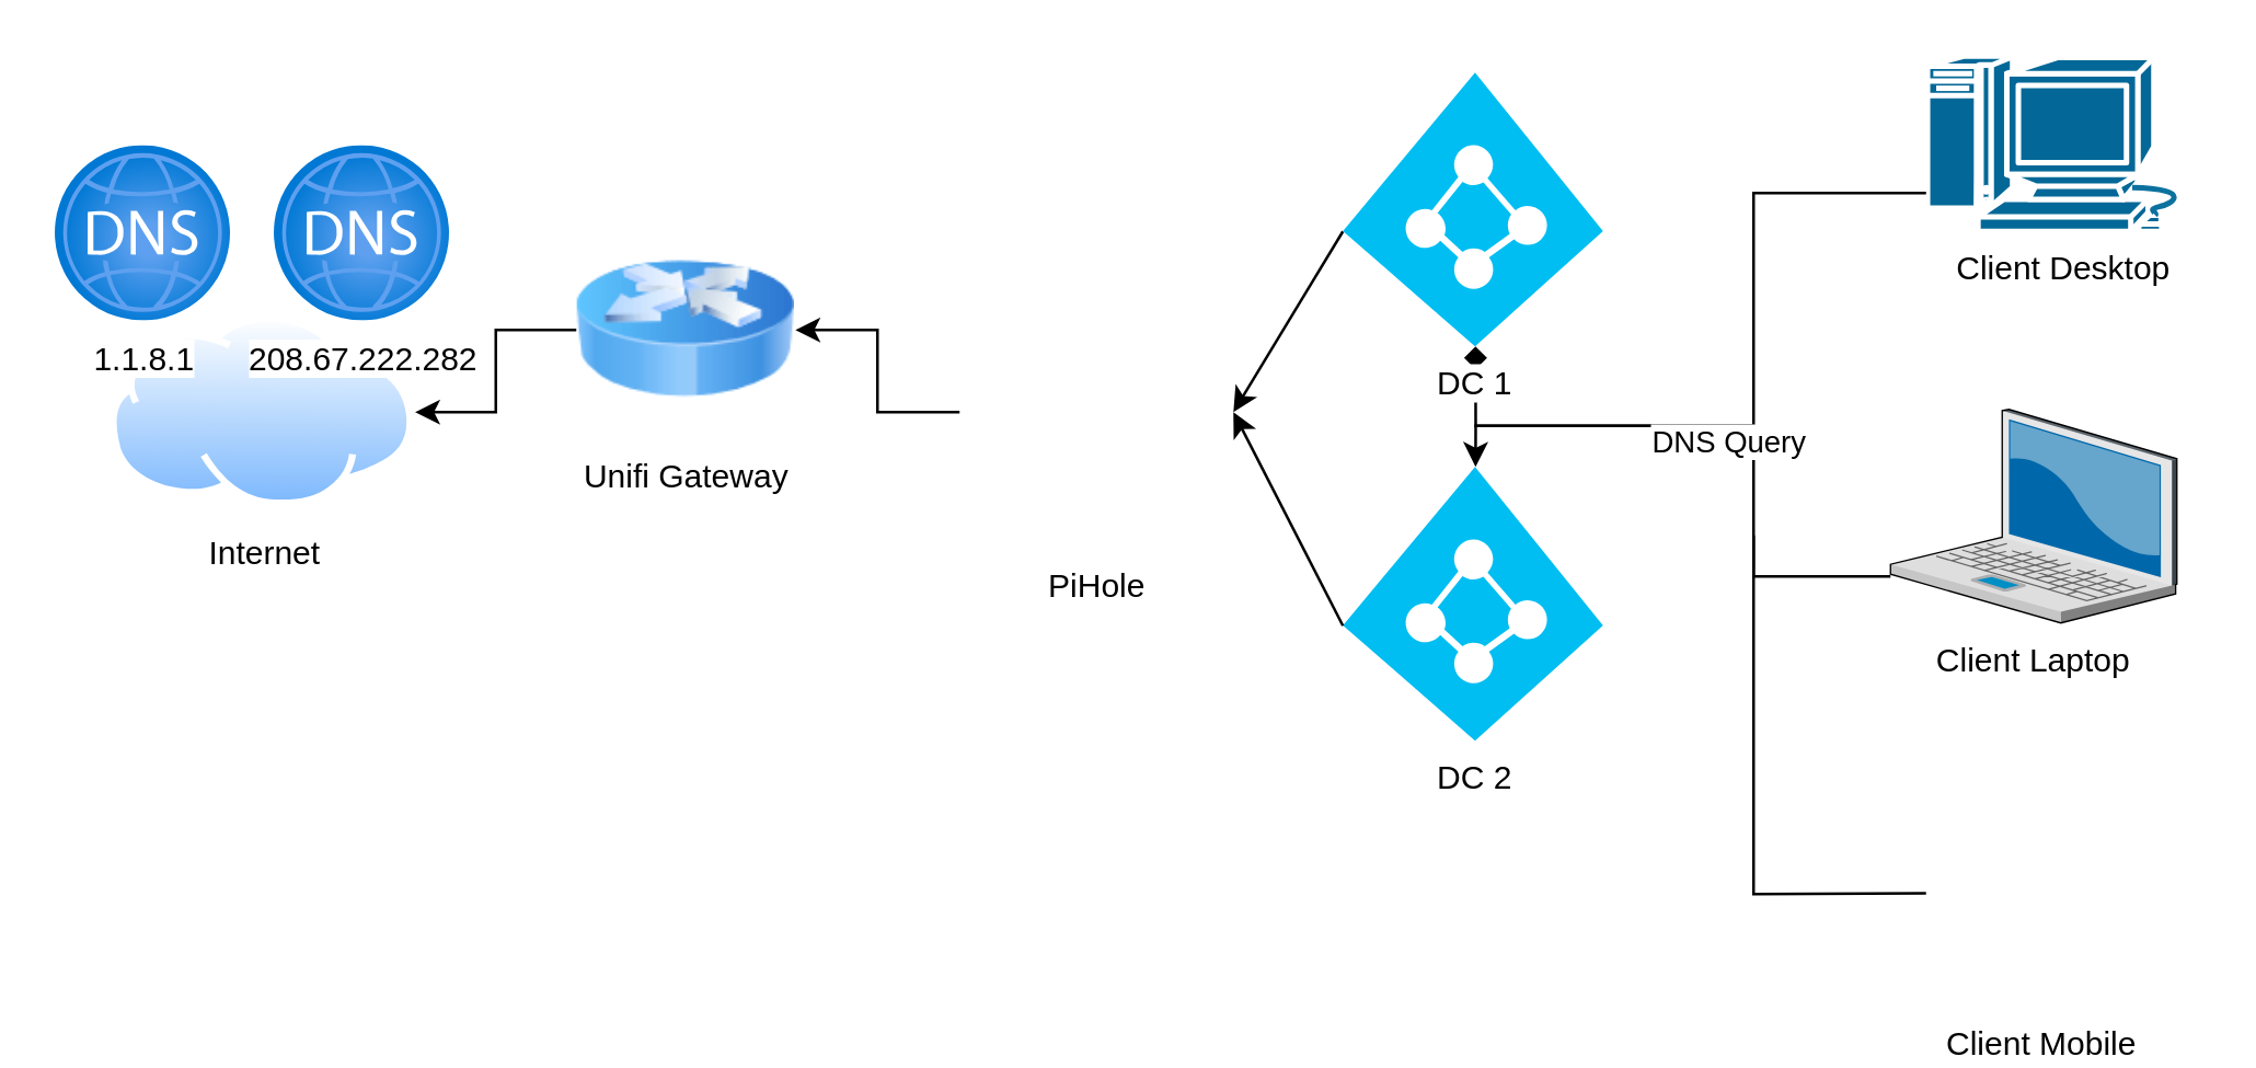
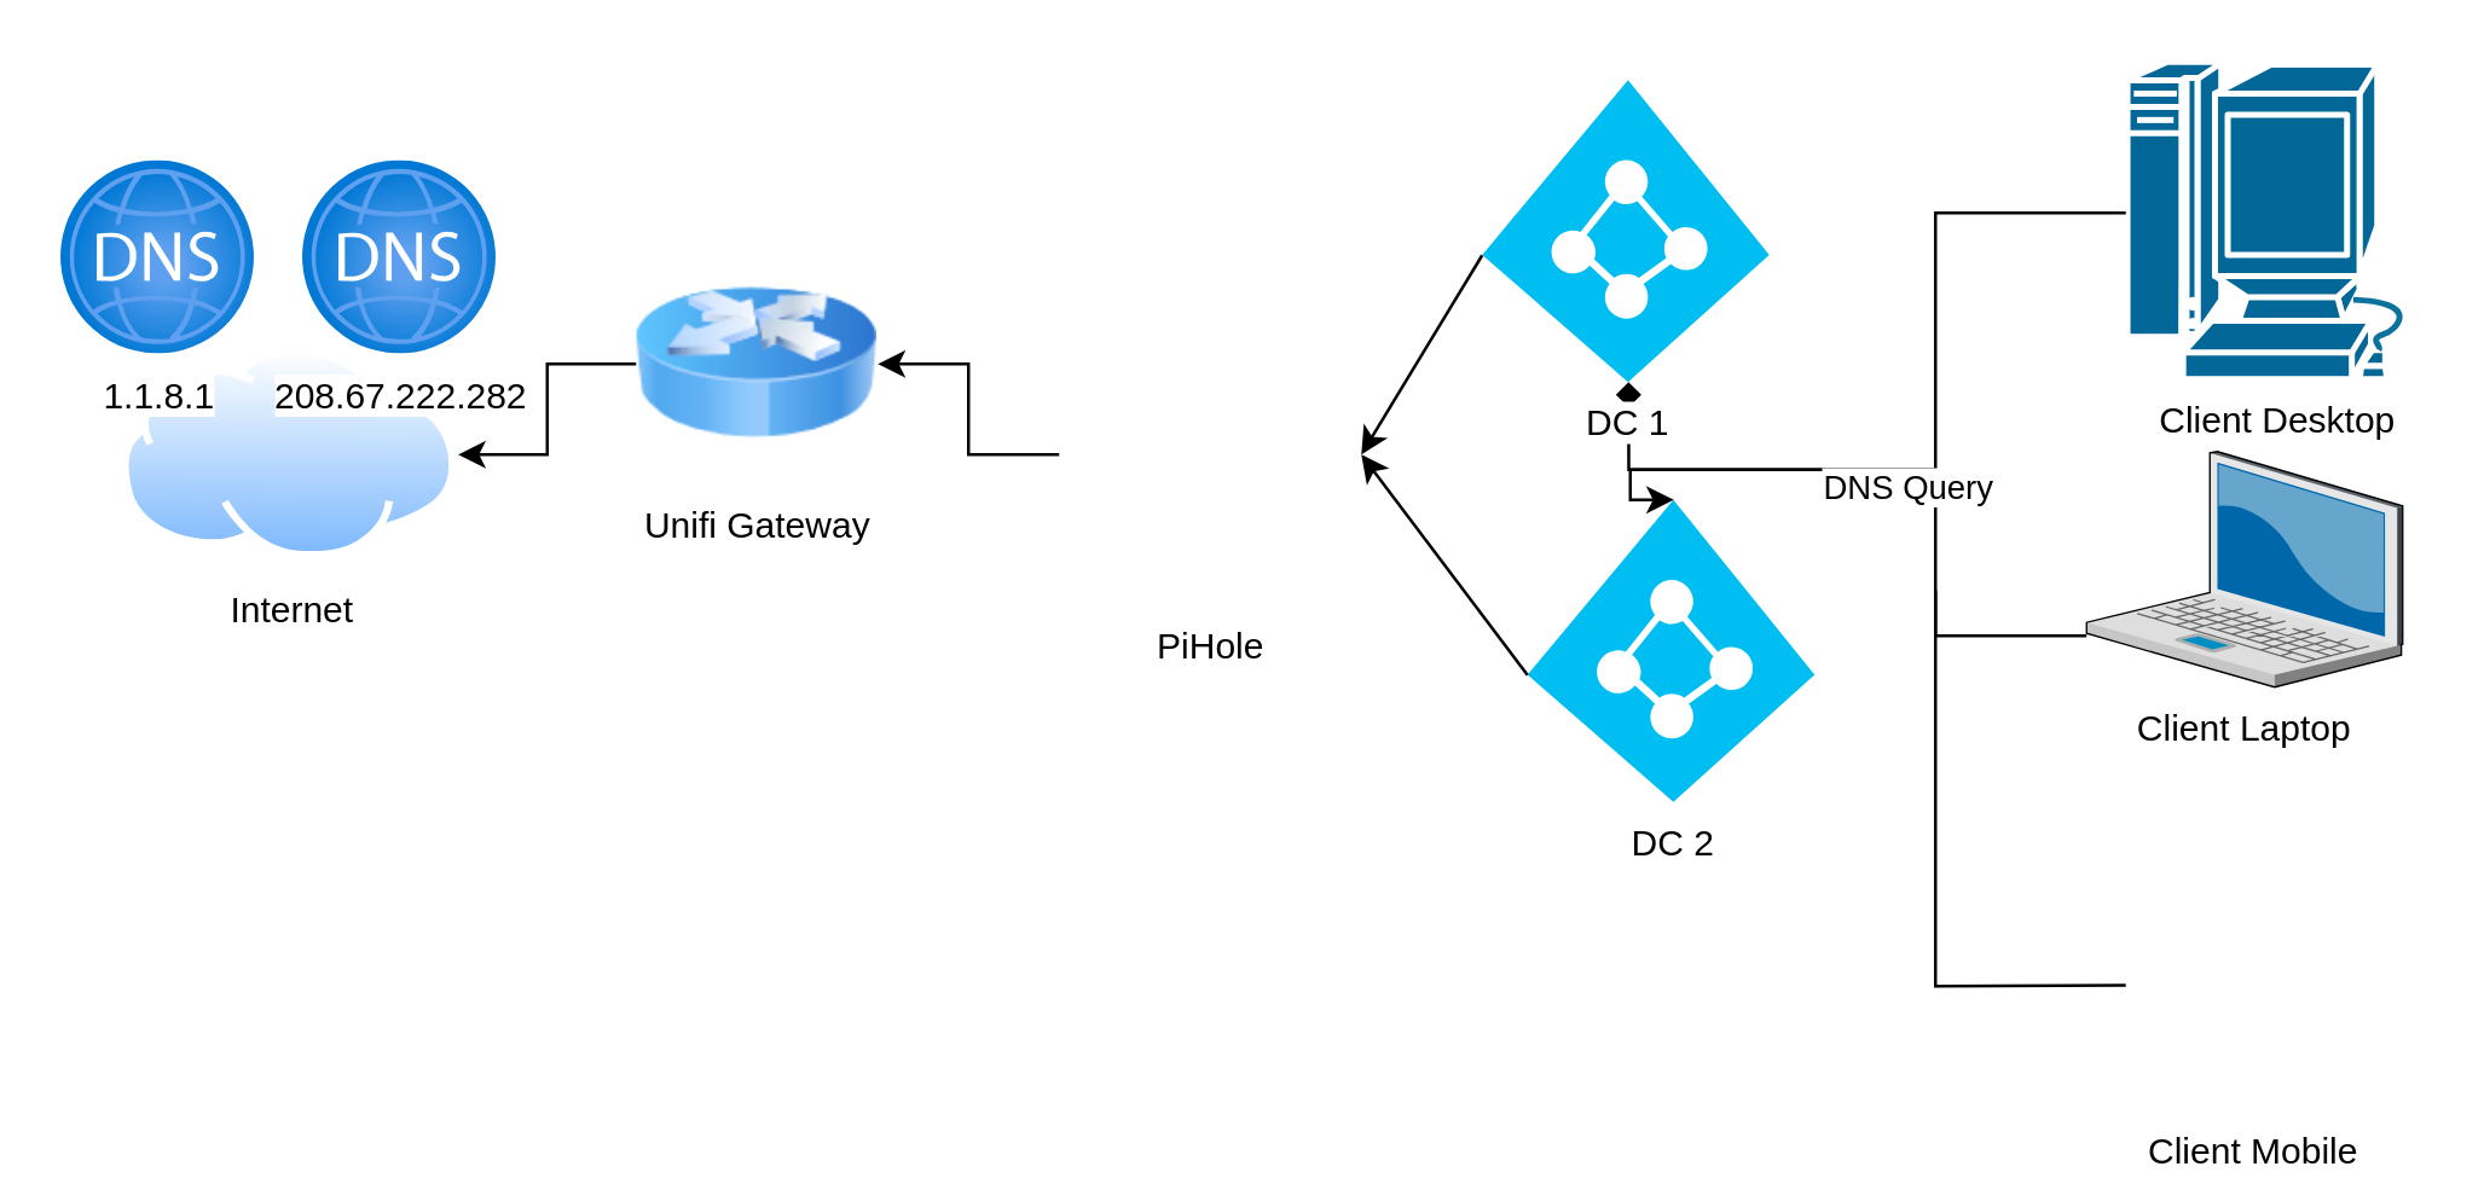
- <mxCell id="9" value="Client Desktop" style="shape=mxgraph.cisco.computers_and_peripherals.macintosh;html=1;pointerEvents=1;dashed=0;fillColor=#036897;strokeColor=#ffffff;strokeWidth=2;verticalLabelPosition=bottom;verticalAlign=top;align=center;outlineConnect=0;" vertex="1" parent="1"><mxGeometry x="703" y="20" width="99" height="64" as="geometry" /></mxCell>
+ <mxCell id="9" value="Client Desktop" style="shape=mxgraph.cisco.computers_and_peripherals.macintosh;html=1;pointerEvents=1;dashed=0;fillColor=#036897;strokeColor=#ffffff;strokeWidth=2;verticalLabelPosition=bottom;verticalAlign=top;align=center;outlineConnect=0;" vertex="1" parent="1"><mxGeometry x="703" y="20" width="99" height="105" as="geometry" /></mxCell>
- <mxCell id="7" value="DC 2" style="verticalLabelPosition=bottom;html=1;verticalAlign=top;align=center;strokeColor=none;fillColor=#00BEF2;shape=mxgraph.azure.azure_active_directory;" vertex="1" parent="1"><mxGeometry x="490" y="170" width="95" height="100" as="geometry" /></mxCell>
+ <mxCell id="7" value="DC 2" style="verticalLabelPosition=bottom;html=1;verticalAlign=top;align=center;strokeColor=none;fillColor=#00BEF2;shape=mxgraph.azure.azure_active_directory;" vertex="1" parent="1"><mxGeometry x="505" y="165" width="95" height="100" as="geometry" /></mxCell>
